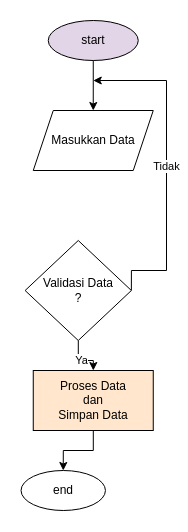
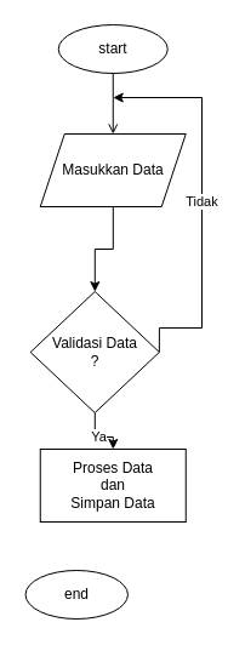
- <mxCell id="3" value="start" style="ellipse;whiteSpace=wrap;html=1;fillColor=#e1d5e7;" vertex="1" parent="1"><mxGeometry x="47.75" y="20" width="90" height="40" as="geometry" /></mxCell>
+ <mxCell id="3" value="start" style="ellipse;whiteSpace=wrap;html=1;" vertex="1" parent="1"><mxGeometry x="47.75" y="20" width="90" height="40" as="geometry" /></mxCell>
- <mxCell id="2" style="edgeStyle=orthogonalEdgeStyle;rounded=0;orthogonalLoop=1;jettySize=auto;html=1;" edge="1" parent="1" source="3" target="5"><mxGeometry relative="1" as="geometry"><mxPoint x="92.75" y="100" as="targetPoint" /></mxGeometry></mxCell>
+ <mxCell id="2" style="edgeStyle=orthogonalEdgeStyle;rounded=0;orthogonalLoop=1;jettySize=auto;html=1;endArrow=open;" edge="1" parent="1" source="3" target="5"><mxGeometry relative="1" as="geometry"><mxPoint x="92.75" y="100" as="targetPoint" /></mxGeometry></mxCell>
+ <mxCell id="4" style="edgeStyle=orthogonalEdgeStyle;rounded=0;orthogonalLoop=1;jettySize=auto;html=1;" edge="1" parent="1" source="5" target="8"><mxGeometry relative="1" as="geometry"><mxPoint x="92.75" y="220" as="targetPoint" /></mxGeometry></mxCell>
- <mxCell id="10" value="Proses Data&lt;br&gt;dan&lt;br&gt;Simpan Data" style="rounded=0;whiteSpace=wrap;html=1;fillColor=#ffe6cc;" vertex="1" parent="1"><mxGeometry x="32.755" y="370" width="120" height="60" as="geometry" /></mxCell>
+ <mxCell id="10" value="Proses Data&lt;br&gt;dan&lt;br&gt;Simpan Data" style="rounded=0;whiteSpace=wrap;html=1;" vertex="1" parent="1"><mxGeometry x="32.755" y="370" width="120" height="60" as="geometry" /></mxCell>
- <mxCell id="9" style="edgeStyle=orthogonalEdgeStyle;rounded=0;orthogonalLoop=1;jettySize=auto;html=1;" edge="1" parent="1" source="10" target="11"><mxGeometry relative="1" as="geometry"><mxPoint x="92.745" y="460" as="targetPoint" /></mxGeometry></mxCell>
